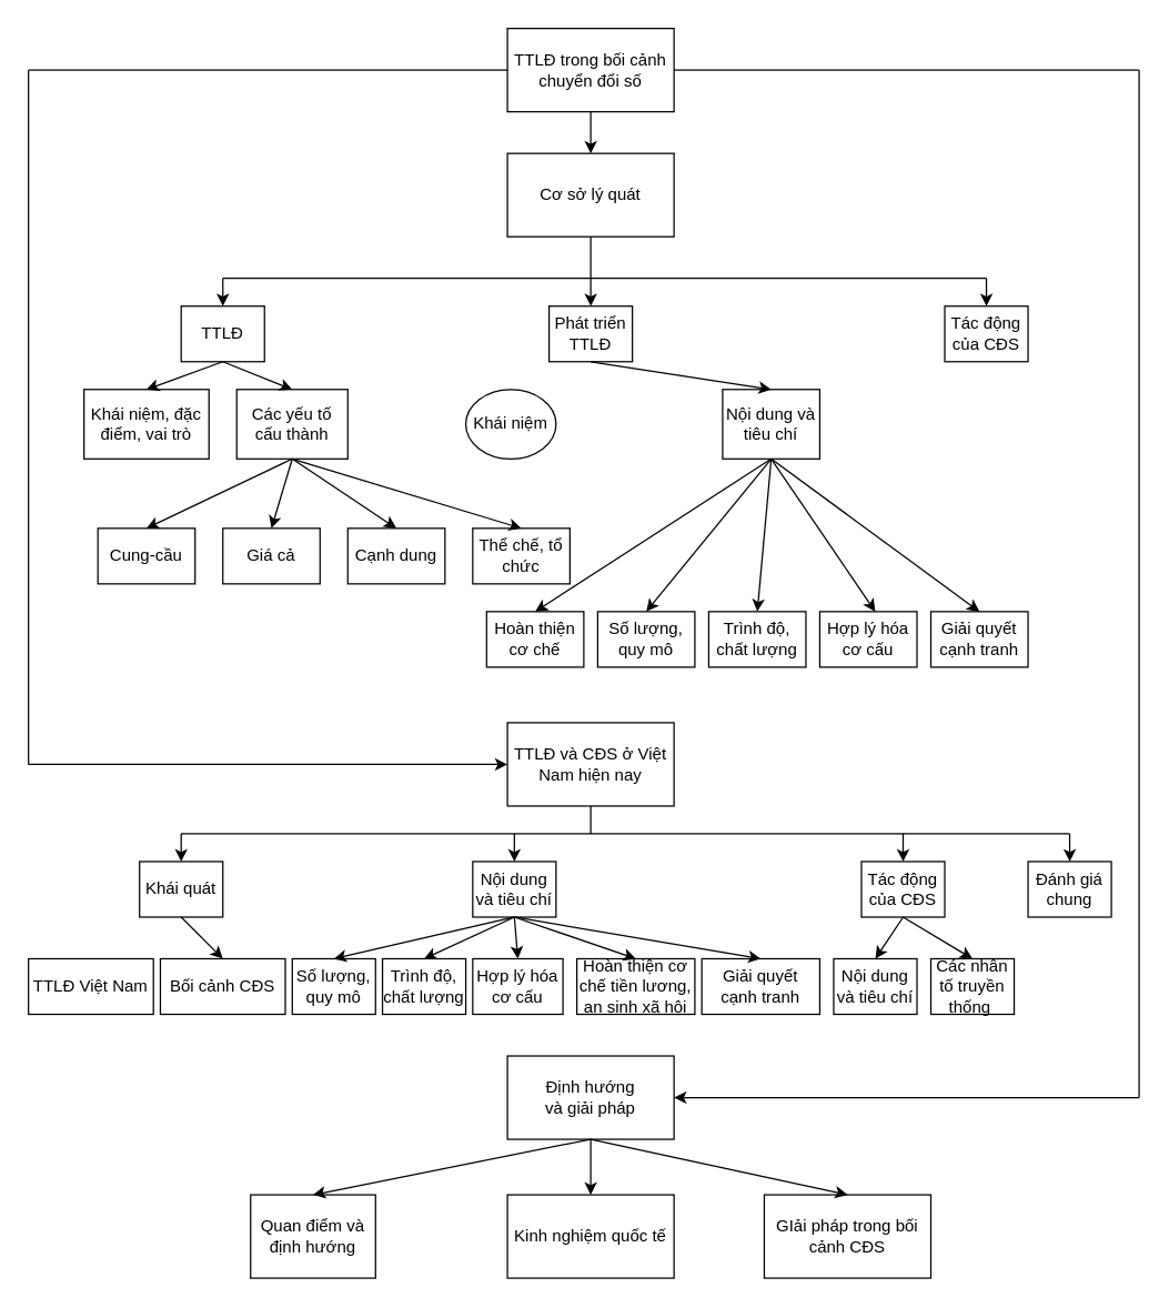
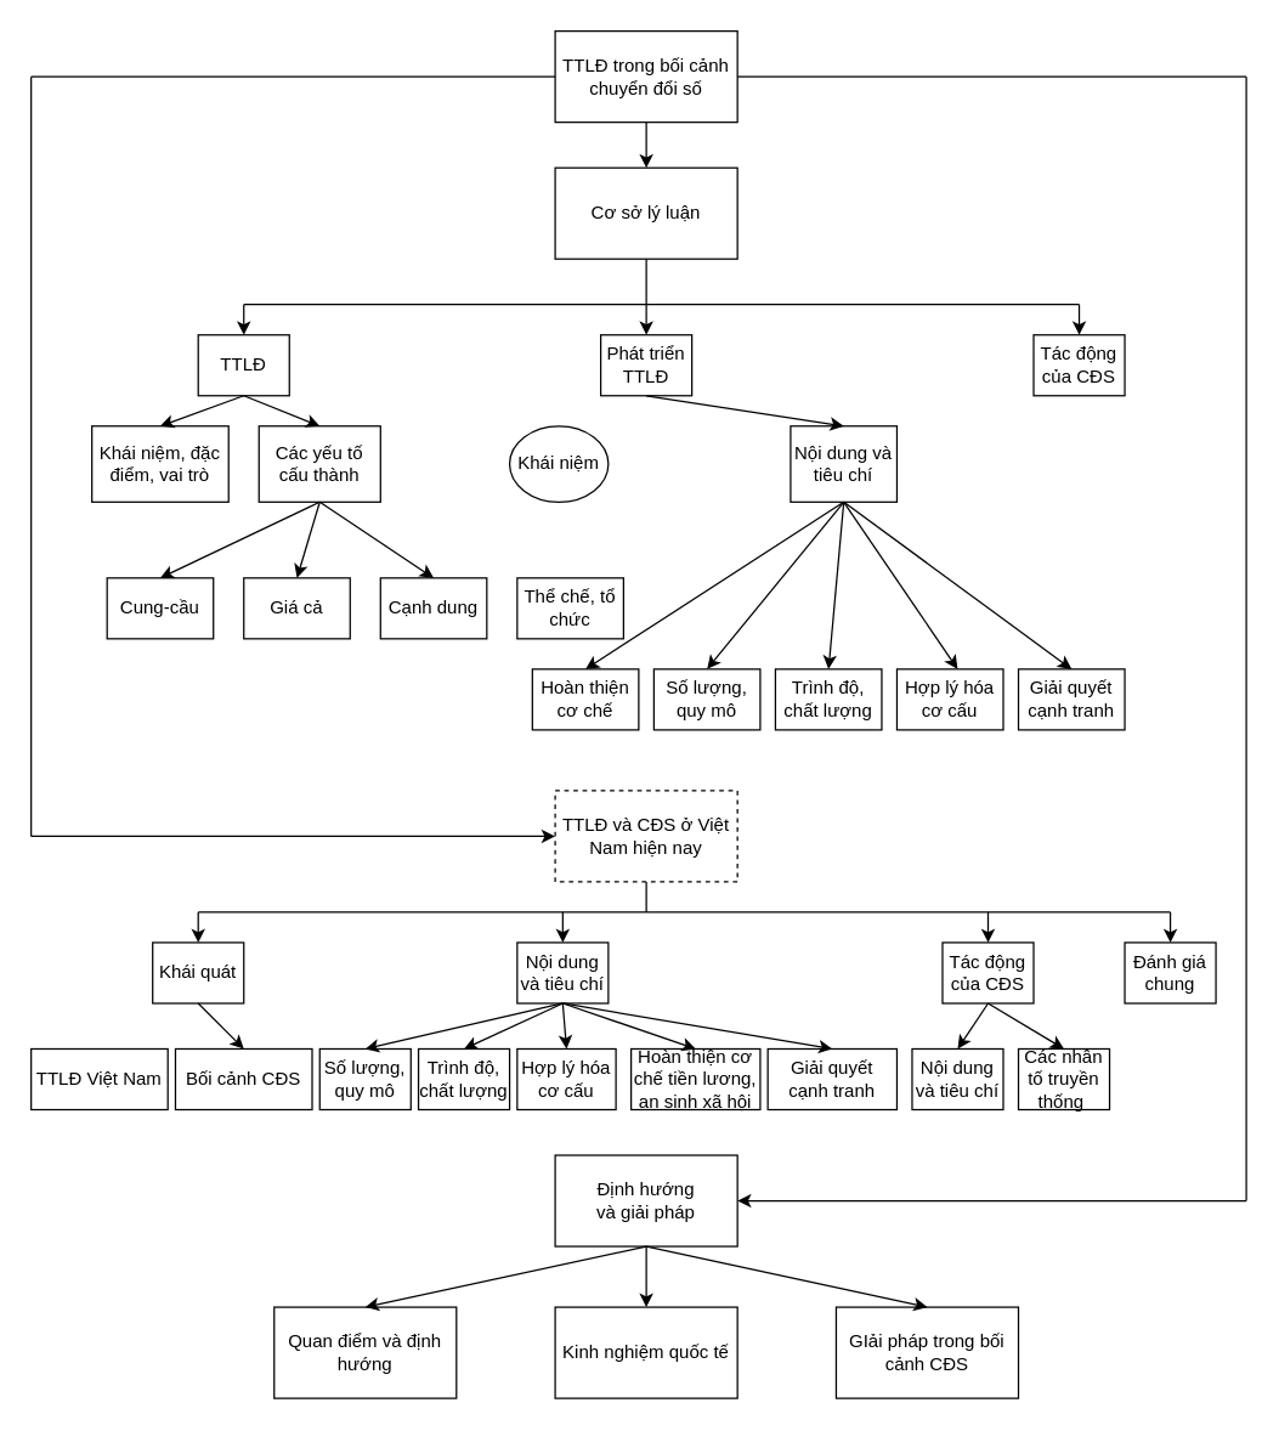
- <mxCell id="4" value="Cơ sở lý quát" style="rounded=0;whiteSpace=wrap;html=1;" vertex="1" parent="1"><mxGeometry x="365" y="110" width="120" height="60" as="geometry" /></mxCell>
+ <mxCell id="4" value="Cơ sở lý luận" style="rounded=0;whiteSpace=wrap;html=1;" vertex="1" parent="1"><mxGeometry x="365" y="110" width="120" height="60" as="geometry" /></mxCell>
- <mxCell id="16" value="" style="endArrow=classic;html=1;entryX=0.5;entryY=0;entryDx=0;entryDy=0;exitX=0.5;exitY=1;exitDx=0;exitDy=0;" edge="1" parent="1" source="8" target="12"><mxGeometry width="50" height="50" relative="1" as="geometry"><mxPoint x="240" y="340" as="sourcePoint" /><mxPoint x="270" y="320" as="targetPoint" /></mxGeometry></mxCell>
- <mxCell id="41" value="TTLĐ và CĐS ở Việt Nam hiện nay" style="rounded=0;whiteSpace=wrap;html=1;" vertex="1" parent="1"><mxGeometry x="365" y="520" width="120" height="60" as="geometry" /></mxCell>
+ <mxCell id="41" value="TTLĐ và CĐS ở Việt Nam hiện nay" style="rounded=0;whiteSpace=wrap;html=1;dashed=1;" vertex="1" parent="1"><mxGeometry x="365" y="520" width="120" height="60" as="geometry" /></mxCell>
- <mxCell id="73" value="Quan điểm và định hướng" style="rounded=0;whiteSpace=wrap;html=1;" vertex="1" parent="1"><mxGeometry x="180" y="860" width="90" height="60" as="geometry" /></mxCell>
+ <mxCell id="73" value="Quan điểm và định hướng" style="rounded=0;whiteSpace=wrap;html=1;" vertex="1" parent="1"><mxGeometry x="180" y="860" width="120" height="60" as="geometry" /></mxCell>
